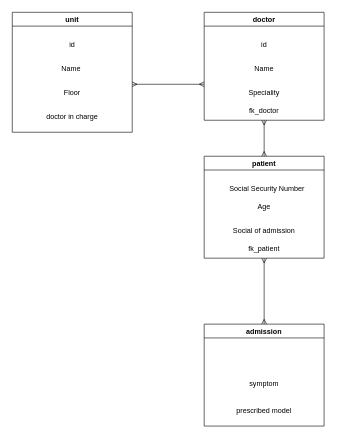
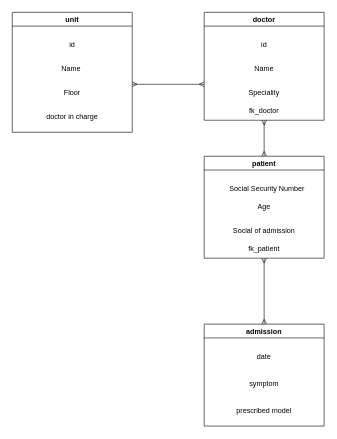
+ <mxCell id="17" value="date" style="text;html=1;strokeColor=none;fillColor=none;align=center;verticalAlign=middle;whiteSpace=wrap;rounded=0;" vertex="1" parent="16"><mxGeometry y="40" width="200" height="30" as="geometry" /></mxCell>
